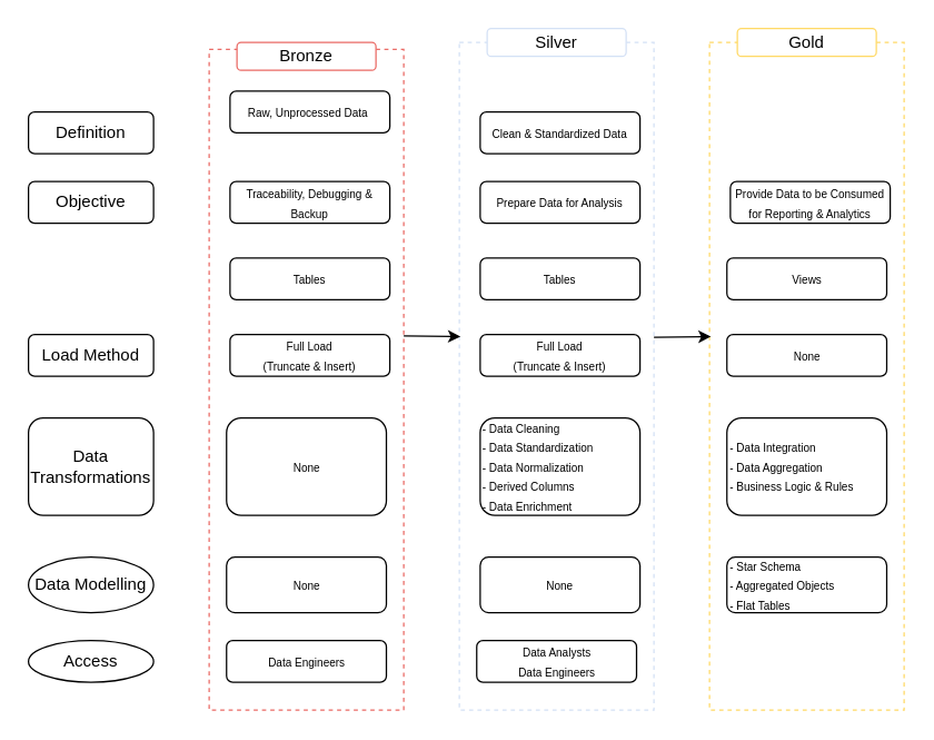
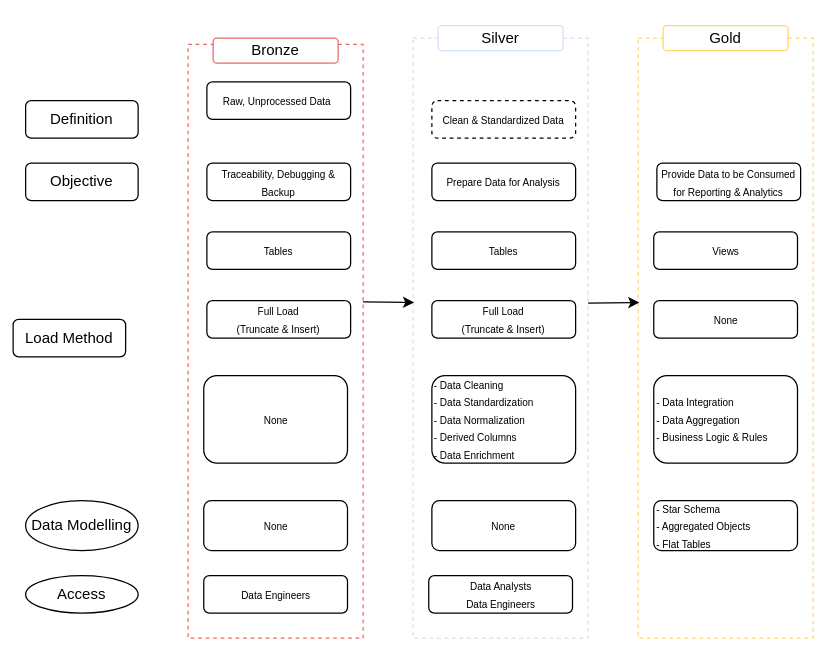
- <mxCell id="14" value="&lt;p&gt;&lt;font style=&quot;font-size: 8px;&quot;&gt;Clean &amp;amp; Standardized Data&lt;/font&gt;&lt;/p&gt;" style="rounded=1;whiteSpace=wrap;html=1;autosize=0;" vertex="1" parent="1"><mxGeometry x="345" y="80" width="115" height="30" as="geometry" /></mxCell>
+ <mxCell id="14" value="&lt;p&gt;&lt;font style=&quot;font-size: 8px;&quot;&gt;Clean &amp;amp; Standardized Data&lt;/font&gt;&lt;/p&gt;" style="rounded=1;whiteSpace=wrap;html=1;autosize=0;dashed=1;" vertex="1" parent="1"><mxGeometry x="345" y="80" width="115" height="30" as="geometry" /></mxCell>
- <mxCell id="20" value="Load Method" style="rounded=1;whiteSpace=wrap;html=1;" vertex="1" parent="1"><mxGeometry x="20" y="240" width="90" height="30" as="geometry" /></mxCell>
+ <mxCell id="20" value="Load Method" style="rounded=1;whiteSpace=wrap;html=1;" vertex="1" parent="1"><mxGeometry x="10" y="255" width="90" height="30" as="geometry" /></mxCell>
- <mxCell id="24" value="Data Transformations" style="rounded=1;whiteSpace=wrap;html=1;" vertex="1" parent="1"><mxGeometry x="20" y="300" width="90" height="70" as="geometry" /></mxCell>
